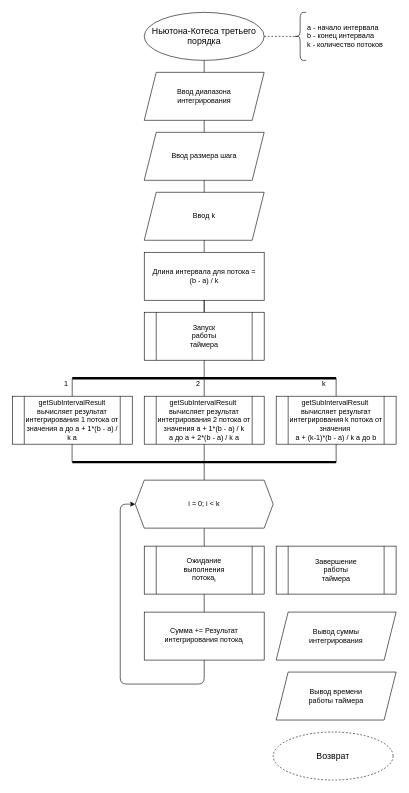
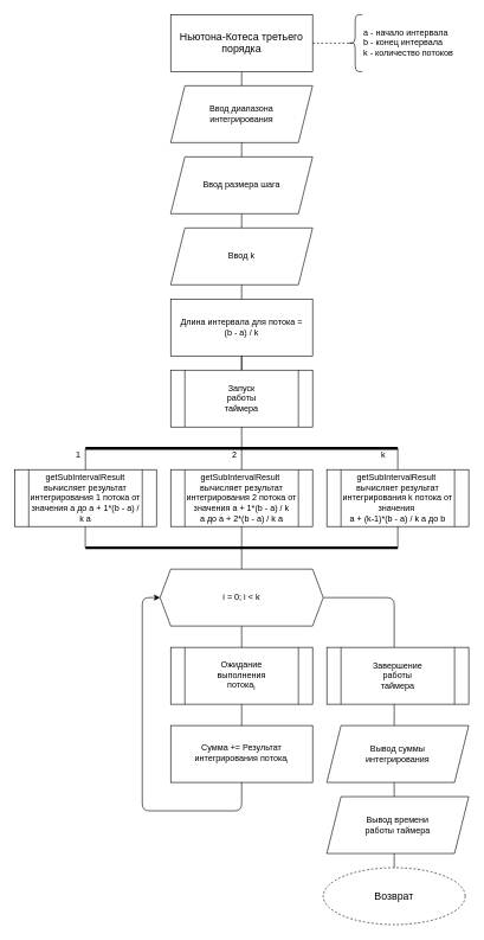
- <mxCell id="5" value="&lt;span style=&quot;font-family: , &amp;#34;arial&amp;#34; ; font-size: 14.667px ; text-align: left ; background-color: rgb(255 , 255 , 255)&quot;&gt;Ньютона-Котеса третьего порядка&lt;/span&gt;" style="ellipse;whiteSpace=wrap;html=1;" parent="1" vertex="1"><mxGeometry x="240" y="20" width="200" height="80" as="geometry" /></mxCell>
+ <mxCell id="5" value="&lt;span style=&quot;font-family: , &amp;#34;arial&amp;#34; ; font-size: 14.667px ; text-align: left ; background-color: rgb(255 , 255 , 255)&quot;&gt;Ньютона-Котеса третьего порядка&lt;/span&gt;" style="whiteSpace=wrap;html=1;rounded=0;" parent="1" vertex="1"><mxGeometry x="240" y="20" width="200" height="80" as="geometry" /></mxCell>
+ <mxCell id="2" value="" style="endArrow=none;html=1;exitX=1;exitY=0.5;exitDx=0;exitDy=0;entryX=0.5;entryY=0;entryDx=0;entryDy=0;" parent="1" source="19" target="25" edge="1"><mxGeometry width="50" height="50" relative="1" as="geometry"><mxPoint x="630" y="890" as="sourcePoint" /><mxPoint x="680" y="840" as="targetPoint" /><Array as="points"><mxPoint x="555" y="840" /></Array></mxGeometry></mxCell>
